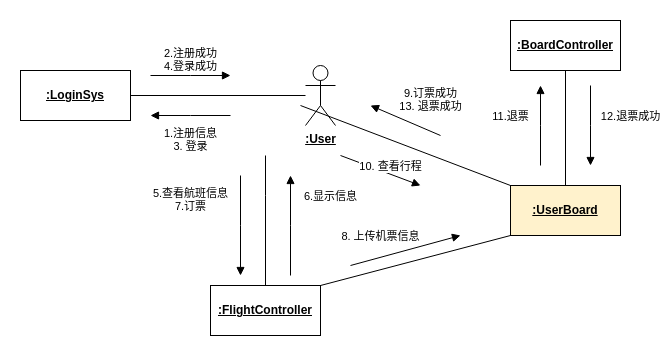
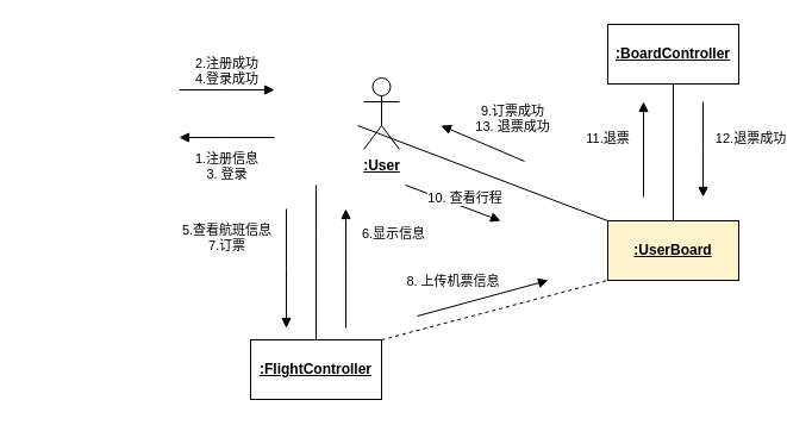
- <mxCell id="4" value="&lt;b&gt;&lt;u&gt;:LoginSys&lt;/u&gt;&lt;/b&gt;" style="html=1;whiteSpace=wrap;" vertex="1" parent="1"><mxGeometry y="70" width="110" height="50" as="geometry" x="20" /></mxCell>
- <mxCell id="3" style="rounded=0;orthogonalLoop=1;jettySize=auto;html=1;exitX=1;exitY=0.5;exitDx=0;exitDy=0;endArrow=None;" edge="1" parent="1" source="4" target="2"><mxGeometry relative="1" as="geometry" /></mxCell>
- <mxCell id="8" style="rounded=0;orthogonalLoop=1;jettySize=auto;html=1;exitX=1;exitY=0;exitDx=0;exitDy=0;entryX=0;entryY=1;entryDx=0;entryDy=0;endArrow=None;" edge="1" parent="1" source="9" target="14"><mxGeometry relative="1" as="geometry" /></mxCell>
+ <mxCell id="8" style="rounded=0;orthogonalLoop=1;jettySize=auto;html=1;exitX=1;exitY=0;exitDx=0;exitDy=0;entryX=0;entryY=1;entryDx=0;entryDy=0;endArrow=None;dashed=1;" edge="1" parent="1" source="9" target="14"><mxGeometry relative="1" as="geometry" /></mxCell>
